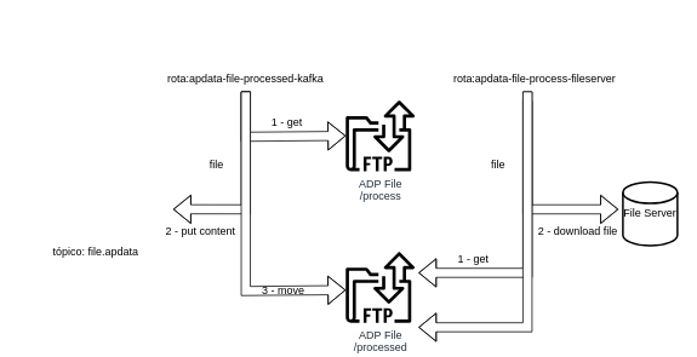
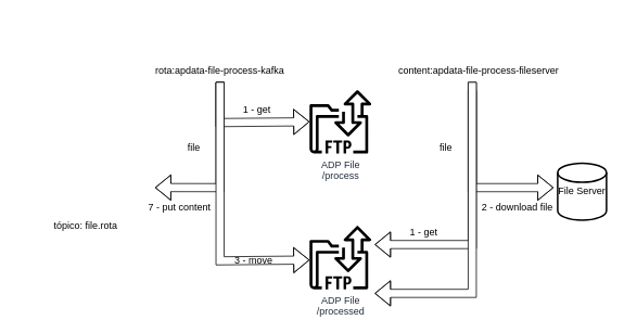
- <mxCell id="3" value="rota:apdata-file-processed-kafka" style="shape=image;verticalLabelPosition=bottom;labelBackgroundColor=default;verticalAlign=top;aspect=fixed;imageAspect=0;image=https://upload.wikimedia.org/wikipedia/commons/thumb/1/11/Apache_Camel_Logo.svg/1280px-Apache_Camel_Logo.svg.png;" parent="1" vertex="1"><mxGeometry x="180" y="20" width="180" height="52.2" as="geometry" /></mxCell>
+ <mxCell id="3" value="rota:apdata-file-process-kafka" style="shape=image;verticalLabelPosition=bottom;labelBackgroundColor=default;verticalAlign=top;aspect=fixed;imageAspect=0;image=https://upload.wikimedia.org/wikipedia/commons/thumb/1/11/Apache_Camel_Logo.svg/1280px-Apache_Camel_Logo.svg.png;" parent="1" vertex="1"><mxGeometry x="180" y="20" width="180" height="52.2" as="geometry" /></mxCell>
- <mxCell id="5" value="rota:apdata-file-process-fileserver" style="shape=image;verticalLabelPosition=bottom;labelBackgroundColor=default;verticalAlign=top;aspect=fixed;imageAspect=0;image=https://upload.wikimedia.org/wikipedia/commons/thumb/1/11/Apache_Camel_Logo.svg/1280px-Apache_Camel_Logo.svg.png;" parent="1" vertex="1"><mxGeometry x="498" y="20" width="180" height="52.2" as="geometry" /></mxCell>
+ <mxCell id="5" value="content:apdata-file-process-fileserver" style="shape=image;verticalLabelPosition=bottom;labelBackgroundColor=default;verticalAlign=top;aspect=fixed;imageAspect=0;image=https://upload.wikimedia.org/wikipedia/commons/thumb/1/11/Apache_Camel_Logo.svg/1280px-Apache_Camel_Logo.svg.png;" parent="1" vertex="1"><mxGeometry x="498" y="20" width="180" height="52.2" as="geometry" /></mxCell>
- <mxCell id="11" value="2 - put content" style="text;html=1;align=center;verticalAlign=middle;resizable=0;points=[];autosize=1;strokeColor=none;fillColor=none;" parent="1" vertex="1"><mxGeometry x="170" y="240" width="100" height="30" as="geometry" /></mxCell>
+ <mxCell id="11" value="7 - put content" style="text;html=1;align=center;verticalAlign=middle;resizable=0;points=[];autosize=1;strokeColor=none;fillColor=none;" parent="1" vertex="1"><mxGeometry x="170" y="240" width="100" height="30" as="geometry" /></mxCell>
- <mxCell id="4" value="tópico: file.apdata" style="shape=image;verticalLabelPosition=bottom;labelBackgroundColor=default;verticalAlign=top;aspect=fixed;imageAspect=0;image=https://www.ovhcloud.com/sites/default/files/styles/text_media_horizontal/public/2021-09/ECX-1909_Hero_Kafka_600x400%402x-1.png;" parent="1" vertex="1"><mxGeometry x="20" y="197" width="170" height="65.75" as="geometry" /></mxCell>
+ <mxCell id="4" value="tópico: file.rota" style="shape=image;verticalLabelPosition=bottom;labelBackgroundColor=default;verticalAlign=top;aspect=fixed;imageAspect=0;image=https://www.ovhcloud.com/sites/default/files/styles/text_media_horizontal/public/2021-09/ECX-1909_Hero_Kafka_600x400%402x-1.png;" parent="1" vertex="1"><mxGeometry x="20" y="197" width="170" height="65.75" as="geometry" /></mxCell>
